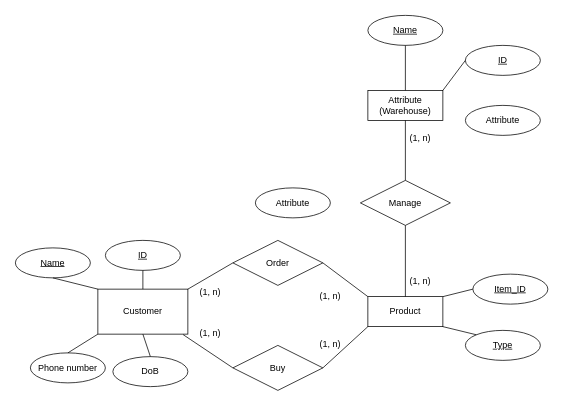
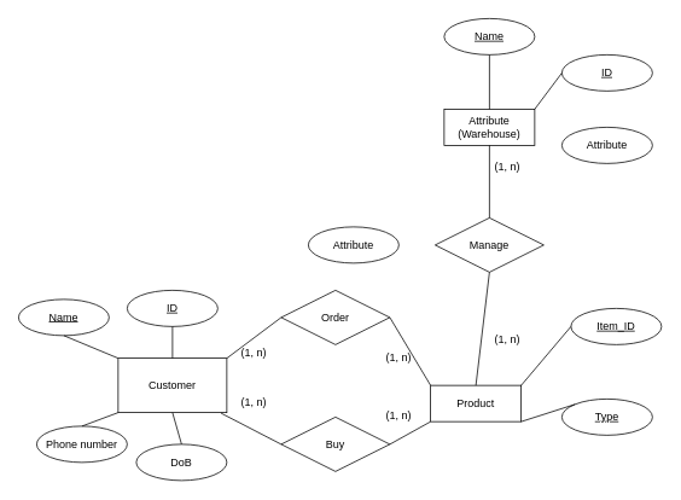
- <mxCell id="13" value="Item_ID" style="ellipse;whiteSpace=wrap;html=1;align=center;fontStyle=4;" vertex="1" parent="1"><mxGeometry x="630" y="365" width="100" height="40" as="geometry" /></mxCell>
+ <mxCell id="13" value="Item_ID" style="ellipse;whiteSpace=wrap;html=1;align=center;fontStyle=4;" vertex="1" parent="1"><mxGeometry x="630" y="340" width="100" height="40" as="geometry" /></mxCell>
- <mxCell id="2" value="Customer" style="rounded=0;whiteSpace=wrap;html=1;" vertex="1" parent="1"><mxGeometry x="130" y="385" width="120" height="60" as="geometry" /></mxCell>
+ <mxCell id="2" value="Customer" style="rounded=0;whiteSpace=wrap;html=1;" vertex="1" parent="1"><mxGeometry x="130" y="395" width="120" height="60" as="geometry" /></mxCell>
- <mxCell id="11" value="Product" style="whiteSpace=wrap;html=1;align=center;" vertex="1" parent="1"><mxGeometry x="490" y="395" width="100" height="40" as="geometry" /></mxCell>
+ <mxCell id="11" value="Product" style="whiteSpace=wrap;html=1;align=center;" vertex="1" parent="1"><mxGeometry x="475" y="425" width="100" height="40" as="geometry" /></mxCell>
- <mxCell id="7" value="DoB" style="ellipse;whiteSpace=wrap;html=1;align=center;" vertex="1" parent="1"><mxGeometry x="150" y="475" width="100" height="40" as="geometry" /></mxCell>
+ <mxCell id="7" value="DoB" style="ellipse;whiteSpace=wrap;html=1;align=center;" vertex="1" parent="1"><mxGeometry x="150" y="490" width="100" height="40" as="geometry" /></mxCell>
